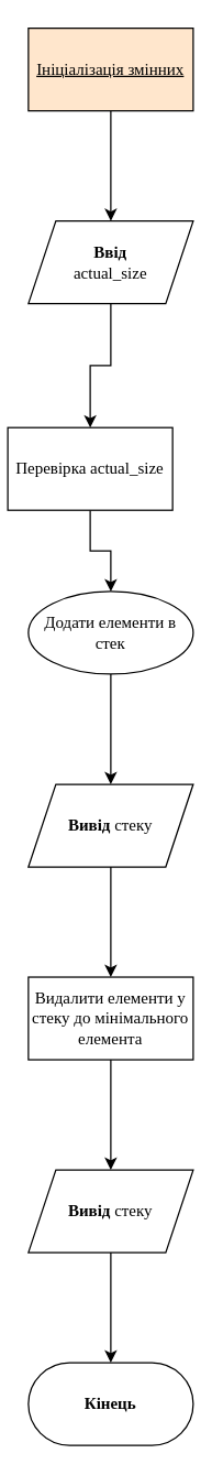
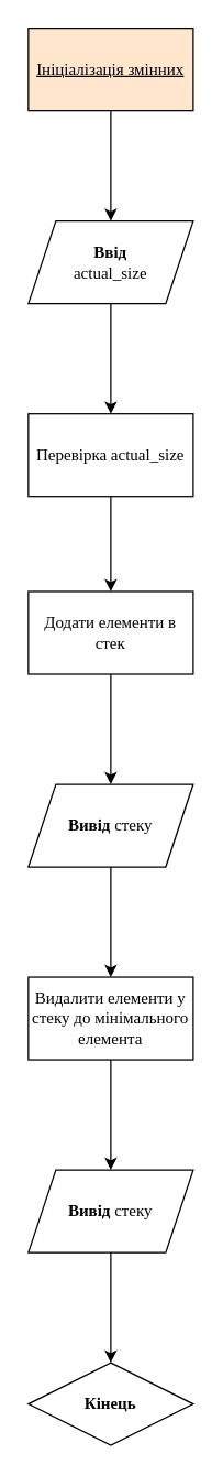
- <mxCell id="16" value="&lt;font face=&quot;Times New Roman&quot;&gt;Перевірка &lt;/font&gt;&lt;font face=&quot;JetBrainsMonoNL Nerd Font&quot;&gt;actual_size&lt;/font&gt;" style="whiteSpace=wrap;html=1;rounded=0;" parent="1" vertex="1"><mxGeometry x="5" y="310" width="120" height="60" as="geometry" /></mxCell>
+ <mxCell id="16" value="&lt;font face=&quot;Times New Roman&quot;&gt;Перевірка &lt;/font&gt;&lt;font face=&quot;JetBrainsMonoNL Nerd Font&quot;&gt;actual_size&lt;/font&gt;" style="whiteSpace=wrap;html=1;rounded=0;" parent="1" vertex="1"><mxGeometry x="20" y="300" width="120" height="60" as="geometry" /></mxCell>
- <mxCell id="5" value="&lt;font face=&quot;Times New Roman&quot;&gt;Додати елементи в стек&lt;/font&gt;" style="ellipse;whiteSpace=wrap;html=1;" parent="1" vertex="1"><mxGeometry x="20" y="429" width="120" height="60" as="geometry" /></mxCell>
+ <mxCell id="5" value="&lt;font face=&quot;Times New Roman&quot;&gt;Додати елементи в стек&lt;/font&gt;" style="whiteSpace=wrap;html=1;rounded=0;" parent="1" vertex="1"><mxGeometry x="20" y="429" width="120" height="60" as="geometry" /></mxCell>
- <mxCell id="12" value="&lt;font face=&quot;Times New Roman&quot;&gt;&lt;b&gt;Кінець&lt;/b&gt;&lt;/font&gt;" style="rounded=1;whiteSpace=wrap;html=1;arcSize=50;" parent="1" vertex="1"><mxGeometry x="20" y="989" width="120" height="60" as="geometry" /></mxCell>
+ <mxCell id="12" value="&lt;font face=&quot;Times New Roman&quot;&gt;&lt;b&gt;Кінець&lt;/b&gt;&lt;/font&gt;" style="rhombus;whiteSpace=wrap;html=1;arcSize=50;" parent="1" vertex="1"><mxGeometry x="20" y="989" width="120" height="60" as="geometry" /></mxCell>
